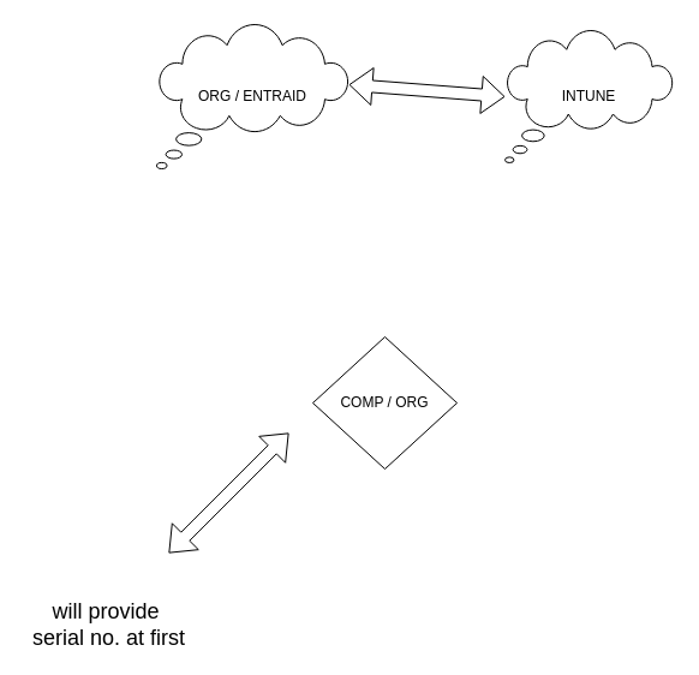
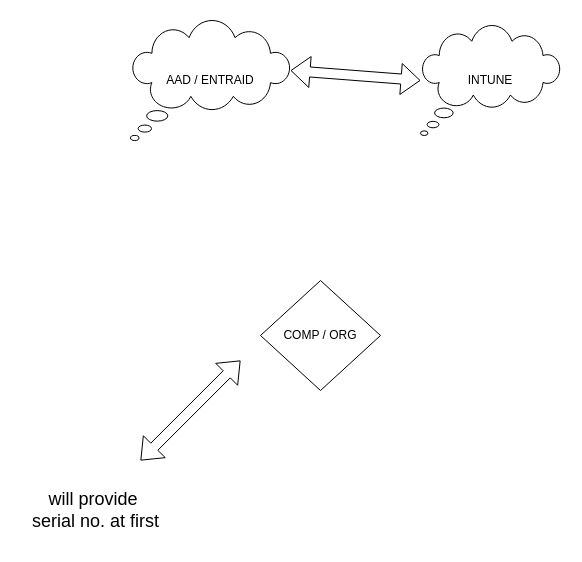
- <mxCell id="2" value="ORG / ENTRAID" style="whiteSpace=wrap;html=1;shape=mxgraph.basic.cloud_callout" vertex="1" parent="1"><mxGeometry x="130" y="20" width="160" height="120" as="geometry" /></mxCell>
+ <mxCell id="2" value="AAD / ENTRAID" style="whiteSpace=wrap;html=1;shape=mxgraph.basic.cloud_callout" vertex="1" parent="1"><mxGeometry x="130" y="20" width="160" height="120" as="geometry" /></mxCell>
- <mxCell id="7" value="&lt;font style=&quot;font-size: 18px;&quot;&gt;will provide&amp;nbsp;&lt;/font&gt;&lt;div style=&quot;font-size: 18px;&quot;&gt;&lt;font style=&quot;font-size: 18px;&quot;&gt;serial no. at first&lt;/font&gt;&lt;/div&gt;" style="text;html=1;align=center;verticalAlign=middle;resizable=0;points=[];autosize=1;strokeColor=none;fillColor=none;" vertex="1" parent="1"><mxGeometry x="15" y="490" width="150" height="60" as="geometry" /></mxCell>
+ <mxCell id="7" value="&lt;font style=&quot;font-size: 18px;&quot;&gt;will provide&amp;nbsp;&lt;/font&gt;&lt;div style=&quot;font-size: 18px;&quot;&gt;&lt;font style=&quot;font-size: 18px;&quot;&gt;serial no. at first&lt;/font&gt;&lt;/div&gt;" style="text;html=1;align=center;verticalAlign=middle;resizable=0;points=[];autosize=1;strokeColor=none;fillColor=none;" vertex="1" parent="1"><mxGeometry x="20" y="480" width="150" height="60" as="geometry" /></mxCell>
